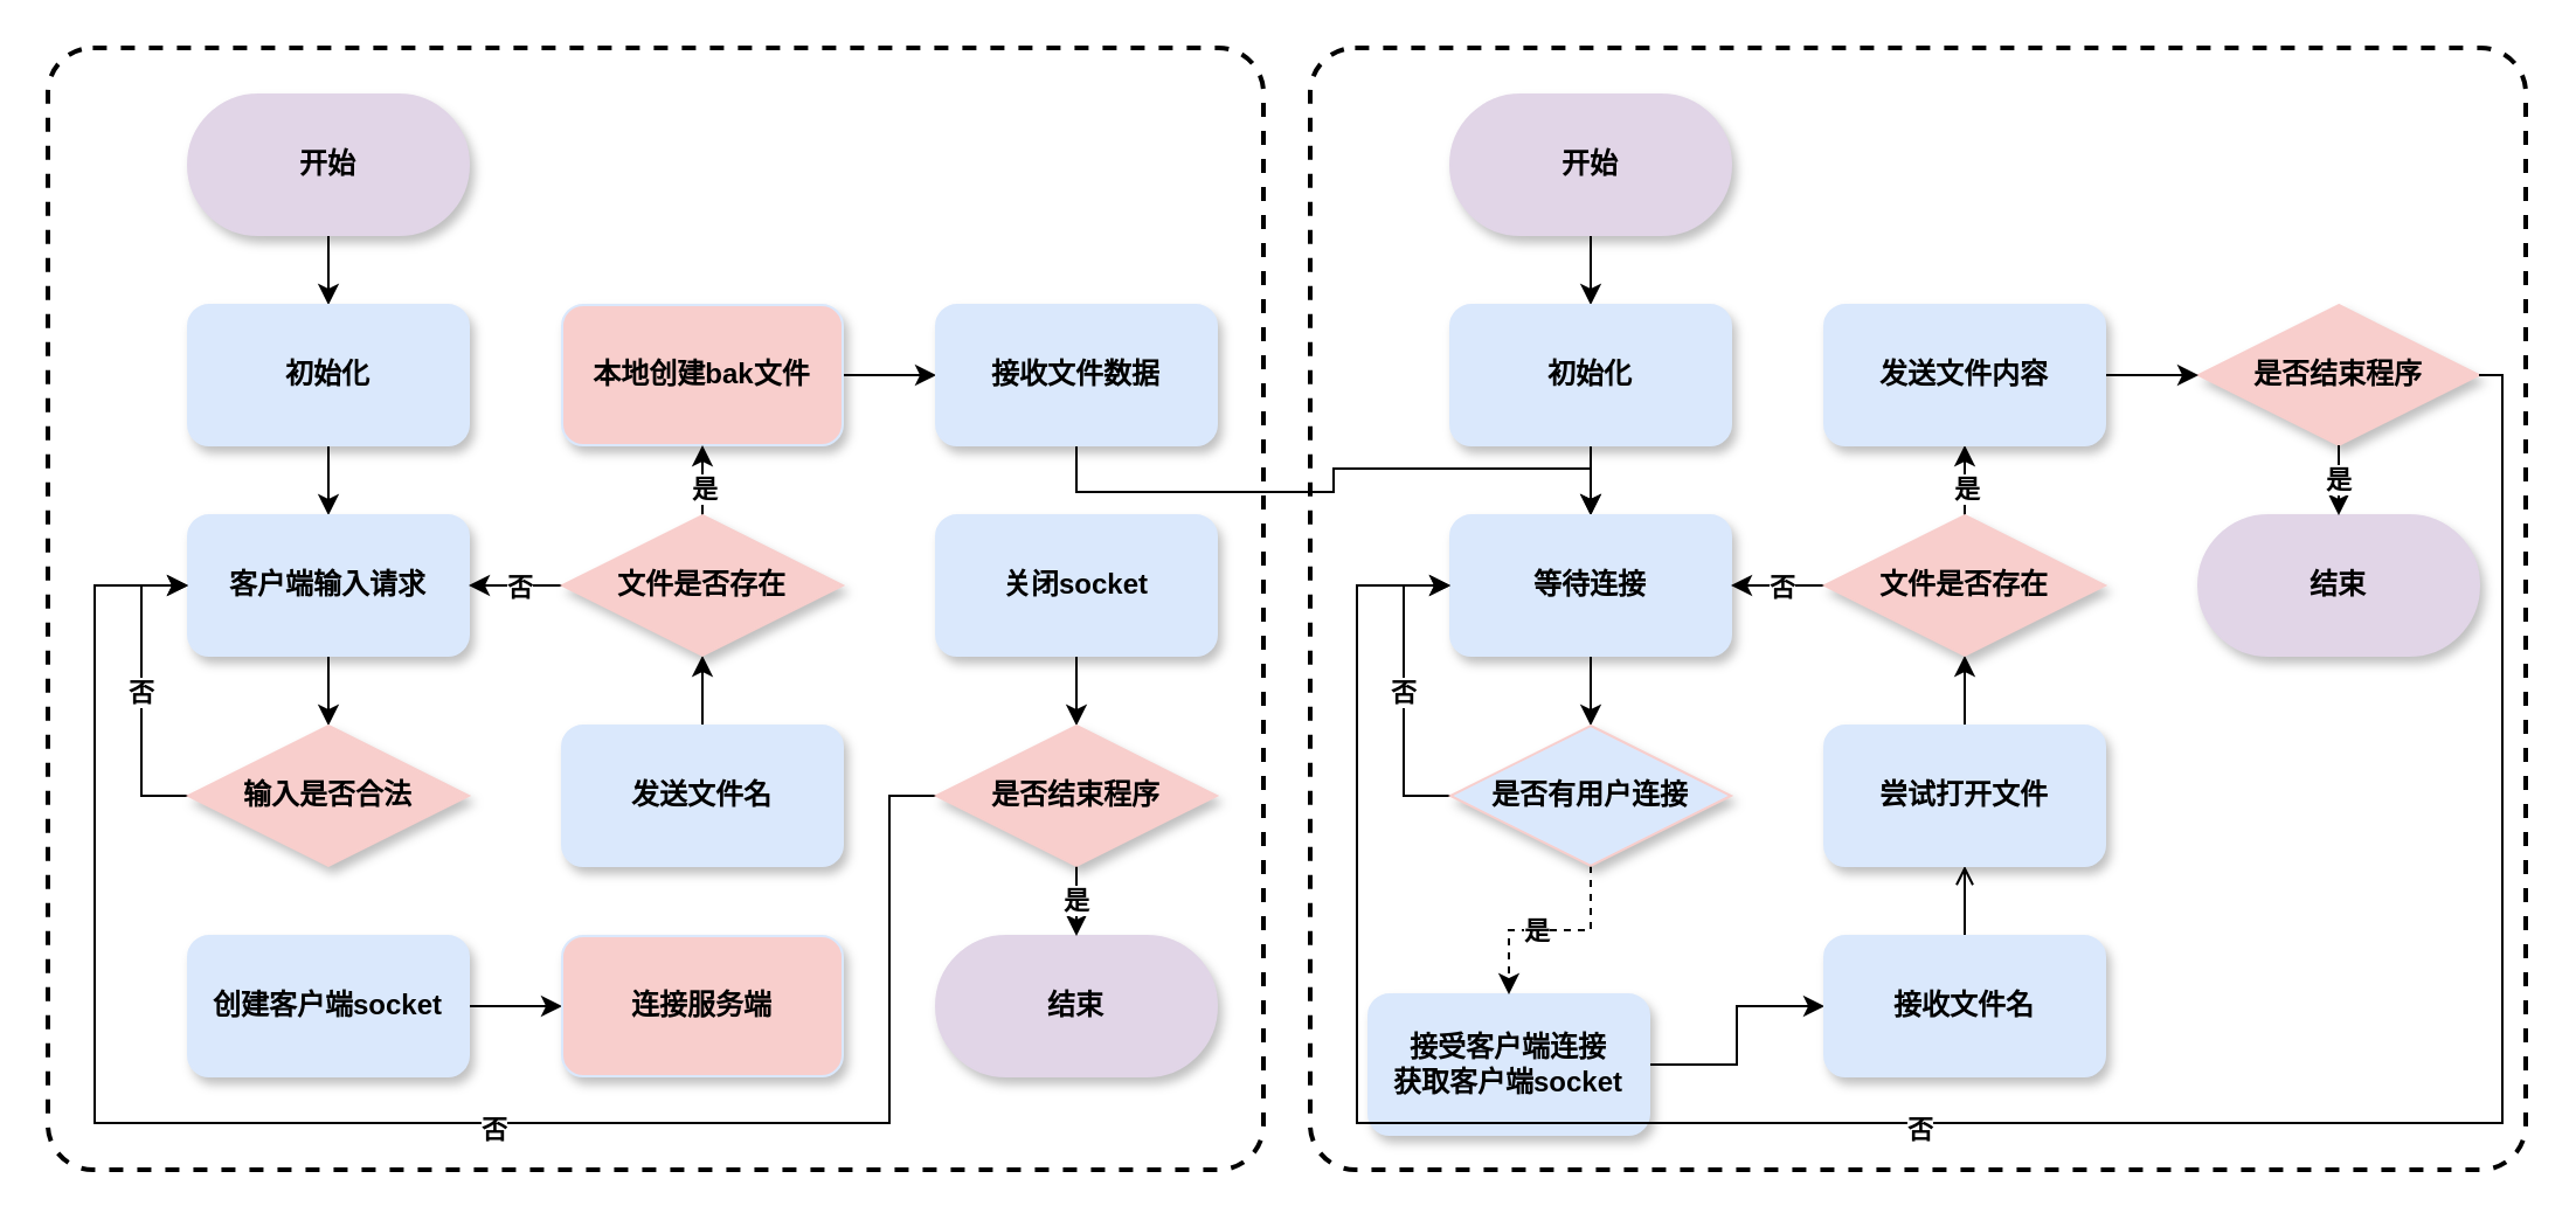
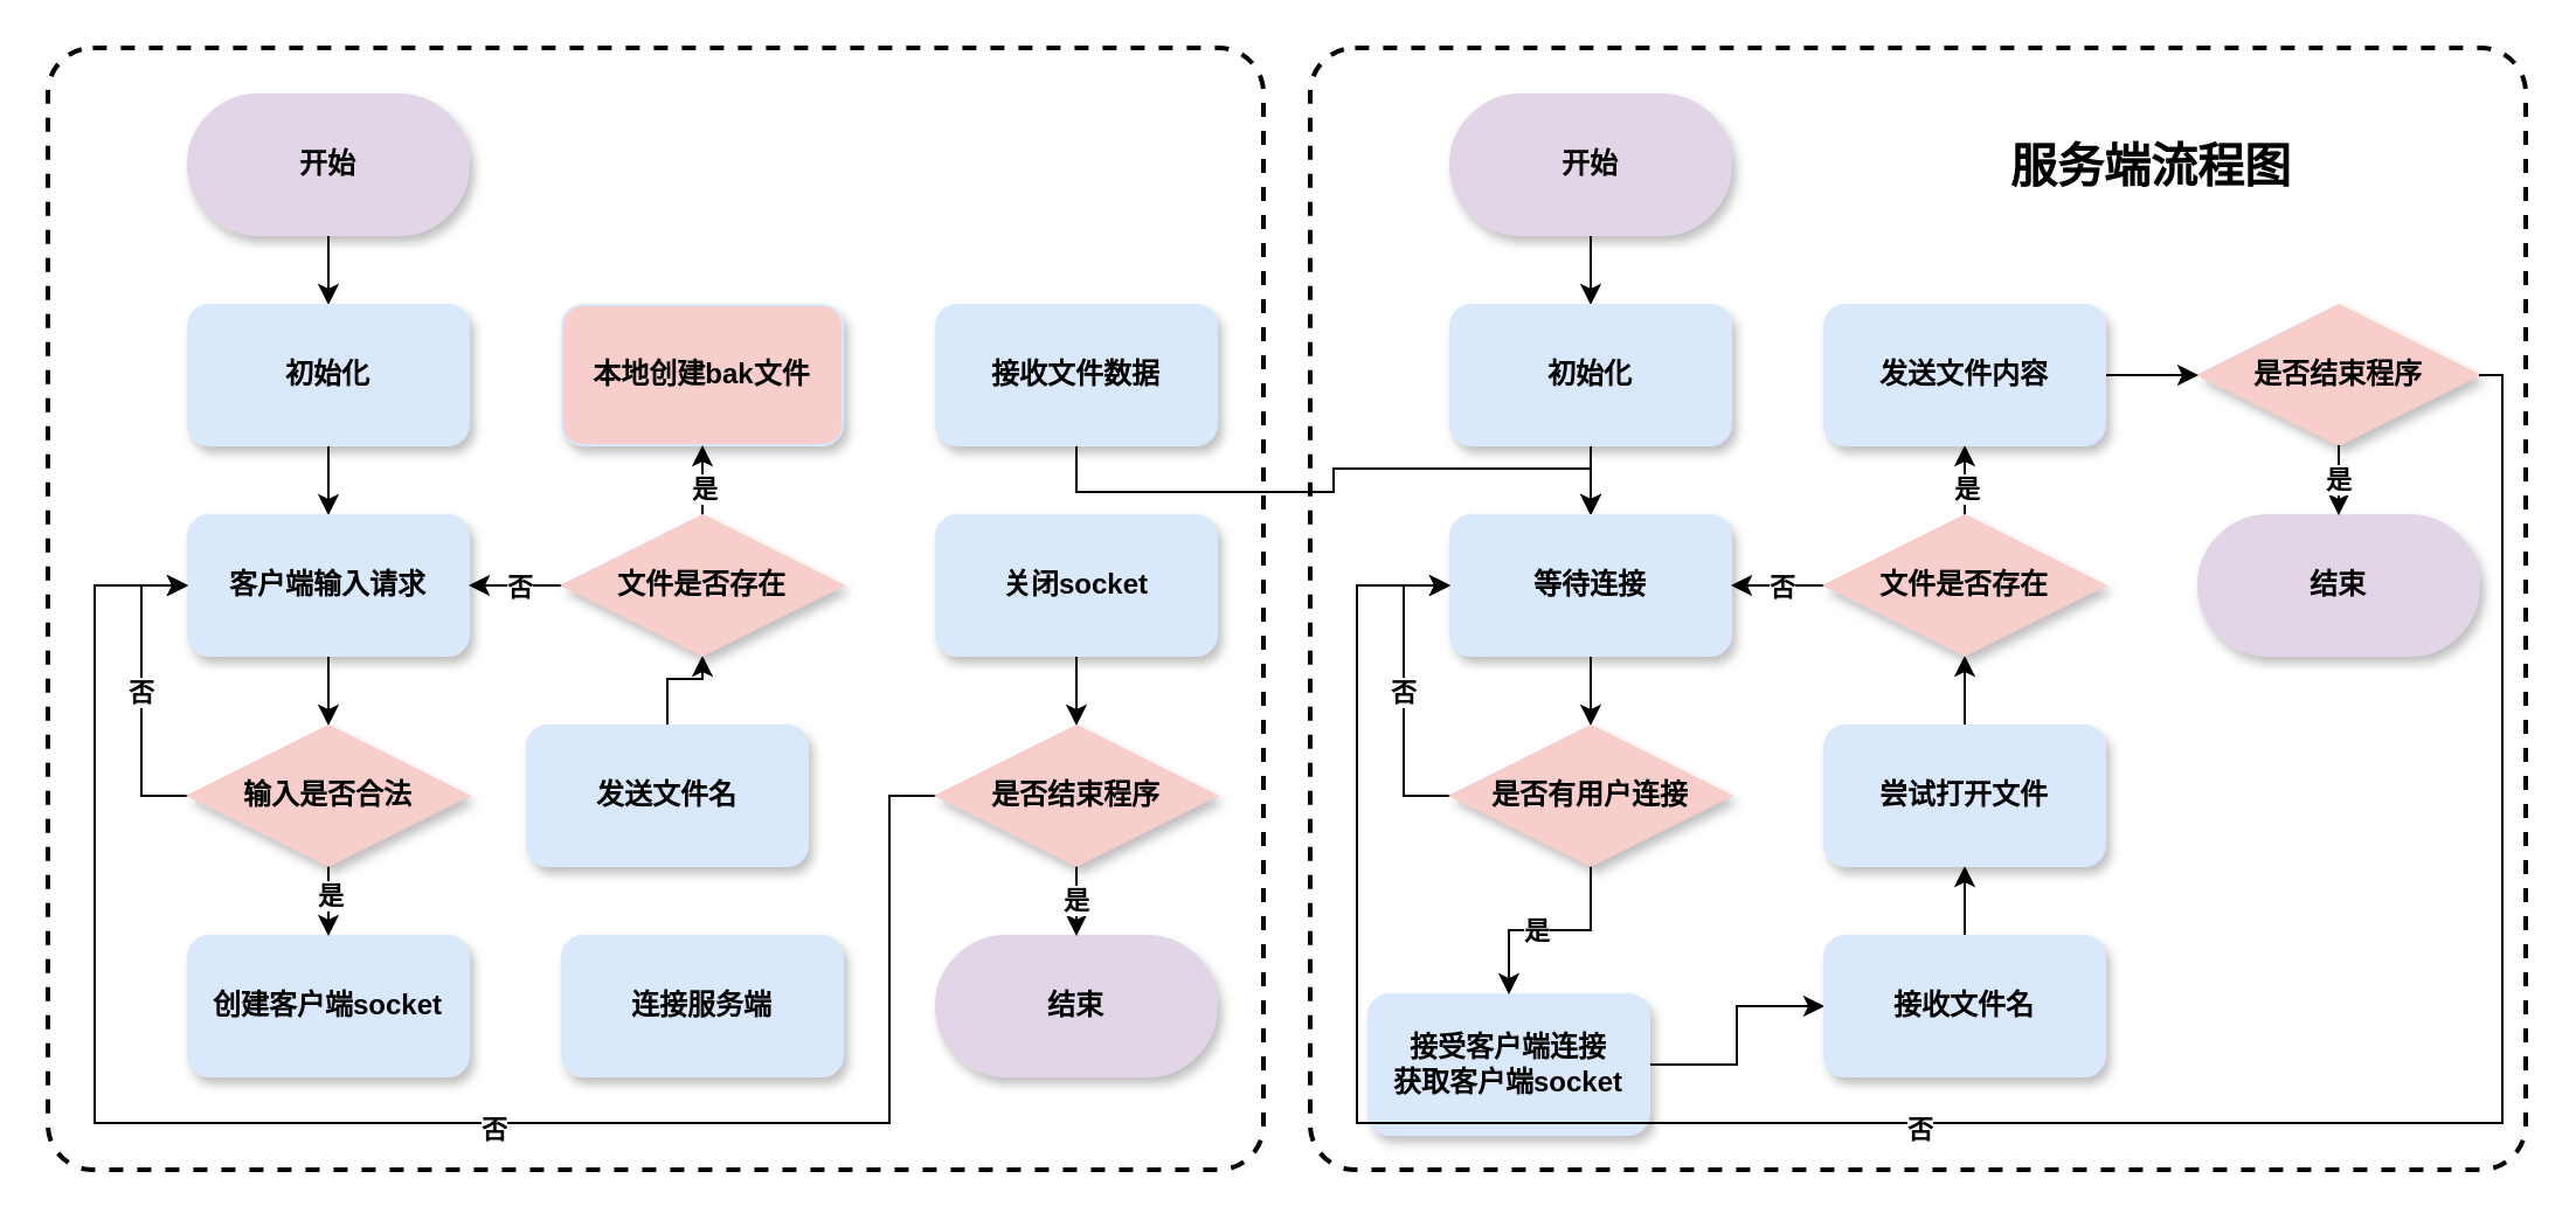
+ <mxCell id="58" value="&lt;font style=&quot;font-size: 20px;&quot;&gt;服务端流程图&lt;/font&gt;" style="text;html=1;align=center;verticalAlign=middle;whiteSpace=wrap;rounded=0;fontStyle=1" parent="1" vertex="1"><mxGeometry x="840" y="55" width="160" height="30" as="geometry" /></mxCell>
- <mxCell id="16" style="edgeStyle=orthogonalEdgeStyle;rounded=0;orthogonalLoop=1;jettySize=auto;html=1;exitX=1;exitY=0.5;exitDx=0;exitDy=0;entryX=0;entryY=0.5;entryDx=0;entryDy=0;fontStyle=1" parent="1" source="17" target="19" edge="1"><mxGeometry relative="1" as="geometry" /></mxCell>
- <mxCell id="15" value="发送文件名" style="rounded=1;whiteSpace=wrap;html=1;fontStyle=1;fillColor=#DAE8FC;strokeColor=#DAE8FC;shadow=1;" parent="1" vertex="1"><mxGeometry x="240" y="310" width="120" height="60" as="geometry" /></mxCell>
+ <mxCell id="15" value="发送文件名" style="rounded=1;whiteSpace=wrap;html=1;fontStyle=1;fillColor=#DAE8FC;strokeColor=#DAE8FC;shadow=1;" parent="1" vertex="1"><mxGeometry x="225" y="310" width="120" height="60" as="geometry" /></mxCell>
- <mxCell id="57" value="是否有用户连接" style="rhombus;whiteSpace=wrap;html=1;fontStyle=1;fillColor=#dae8fc;strokeColor=#F8CECC;shadow=1;" parent="1" vertex="1"><mxGeometry x="620" y="310" width="120" height="60" as="geometry" /></mxCell>
+ <mxCell id="57" value="是否有用户连接" style="rhombus;whiteSpace=wrap;html=1;fontStyle=1;fillColor=#F8CECC;strokeColor=#F8CECC;shadow=1;" parent="1" vertex="1"><mxGeometry x="620" y="310" width="120" height="60" as="geometry" /></mxCell>
- <mxCell id="44" style="edgeStyle=orthogonalEdgeStyle;rounded=0;orthogonalLoop=1;jettySize=auto;html=1;exitX=0.5;exitY=0;exitDx=0;exitDy=0;entryX=0.5;entryY=1;entryDx=0;entryDy=0;fontStyle=1;endArrow=open;" parent="1" source="45" target="47" edge="1"><mxGeometry relative="1" as="geometry" /></mxCell>
+ <mxCell id="44" style="edgeStyle=orthogonalEdgeStyle;rounded=0;orthogonalLoop=1;jettySize=auto;html=1;exitX=0.5;exitY=0;exitDx=0;exitDy=0;entryX=0.5;entryY=1;entryDx=0;entryDy=0;fontStyle=1" parent="1" source="45" target="47" edge="1"><mxGeometry relative="1" as="geometry" /></mxCell>
+ <mxCell id="29" style="edgeStyle=orthogonalEdgeStyle;rounded=0;orthogonalLoop=1;jettySize=auto;html=1;exitX=0.5;exitY=1;exitDx=0;exitDy=0;fontStyle=1" parent="1" source="31" target="12" edge="1"><mxGeometry relative="1" as="geometry" /></mxCell>
+ <mxCell id="30" value="是" style="edgeLabel;html=1;align=center;verticalAlign=middle;resizable=0;points=[];fontStyle=1" parent="29" vertex="1" connectable="0"><mxGeometry x="0.134" relative="1" as="geometry"><mxPoint as="offset" /></mxGeometry></mxCell>
- <mxCell id="55" style="edgeStyle=orthogonalEdgeStyle;rounded=0;orthogonalLoop=1;jettySize=auto;html=1;exitX=0.5;exitY=1;exitDx=0;exitDy=0;fontStyle=1;dashed=1;" parent="1" source="57" target="43" edge="1"><mxGeometry relative="1" as="geometry" /></mxCell>
+ <mxCell id="55" style="edgeStyle=orthogonalEdgeStyle;rounded=0;orthogonalLoop=1;jettySize=auto;html=1;exitX=0.5;exitY=1;exitDx=0;exitDy=0;fontStyle=1" parent="1" source="57" target="43" edge="1"><mxGeometry relative="1" as="geometry" /></mxCell>
- <mxCell id="11" style="edgeStyle=orthogonalEdgeStyle;rounded=0;orthogonalLoop=1;jettySize=auto;html=1;exitX=1;exitY=0.5;exitDx=0;exitDy=0;fontStyle=1" parent="1" source="12" target="13" edge="1"><mxGeometry relative="1" as="geometry" /></mxCell>
- <mxCell id="13" value="连接服务端" style="rounded=1;whiteSpace=wrap;html=1;fontStyle=1;fillColor=#f8cecc;strokeColor=#DAE8FC;shadow=1;" parent="1" vertex="1"><mxGeometry x="240" y="400" width="120" height="60" as="geometry" /></mxCell>
+ <mxCell id="13" value="连接服务端" style="rounded=1;whiteSpace=wrap;html=1;fontStyle=1;fillColor=#DAE8FC;strokeColor=#DAE8FC;shadow=1;" parent="1" vertex="1"><mxGeometry x="240" y="400" width="120" height="60" as="geometry" /></mxCell>
